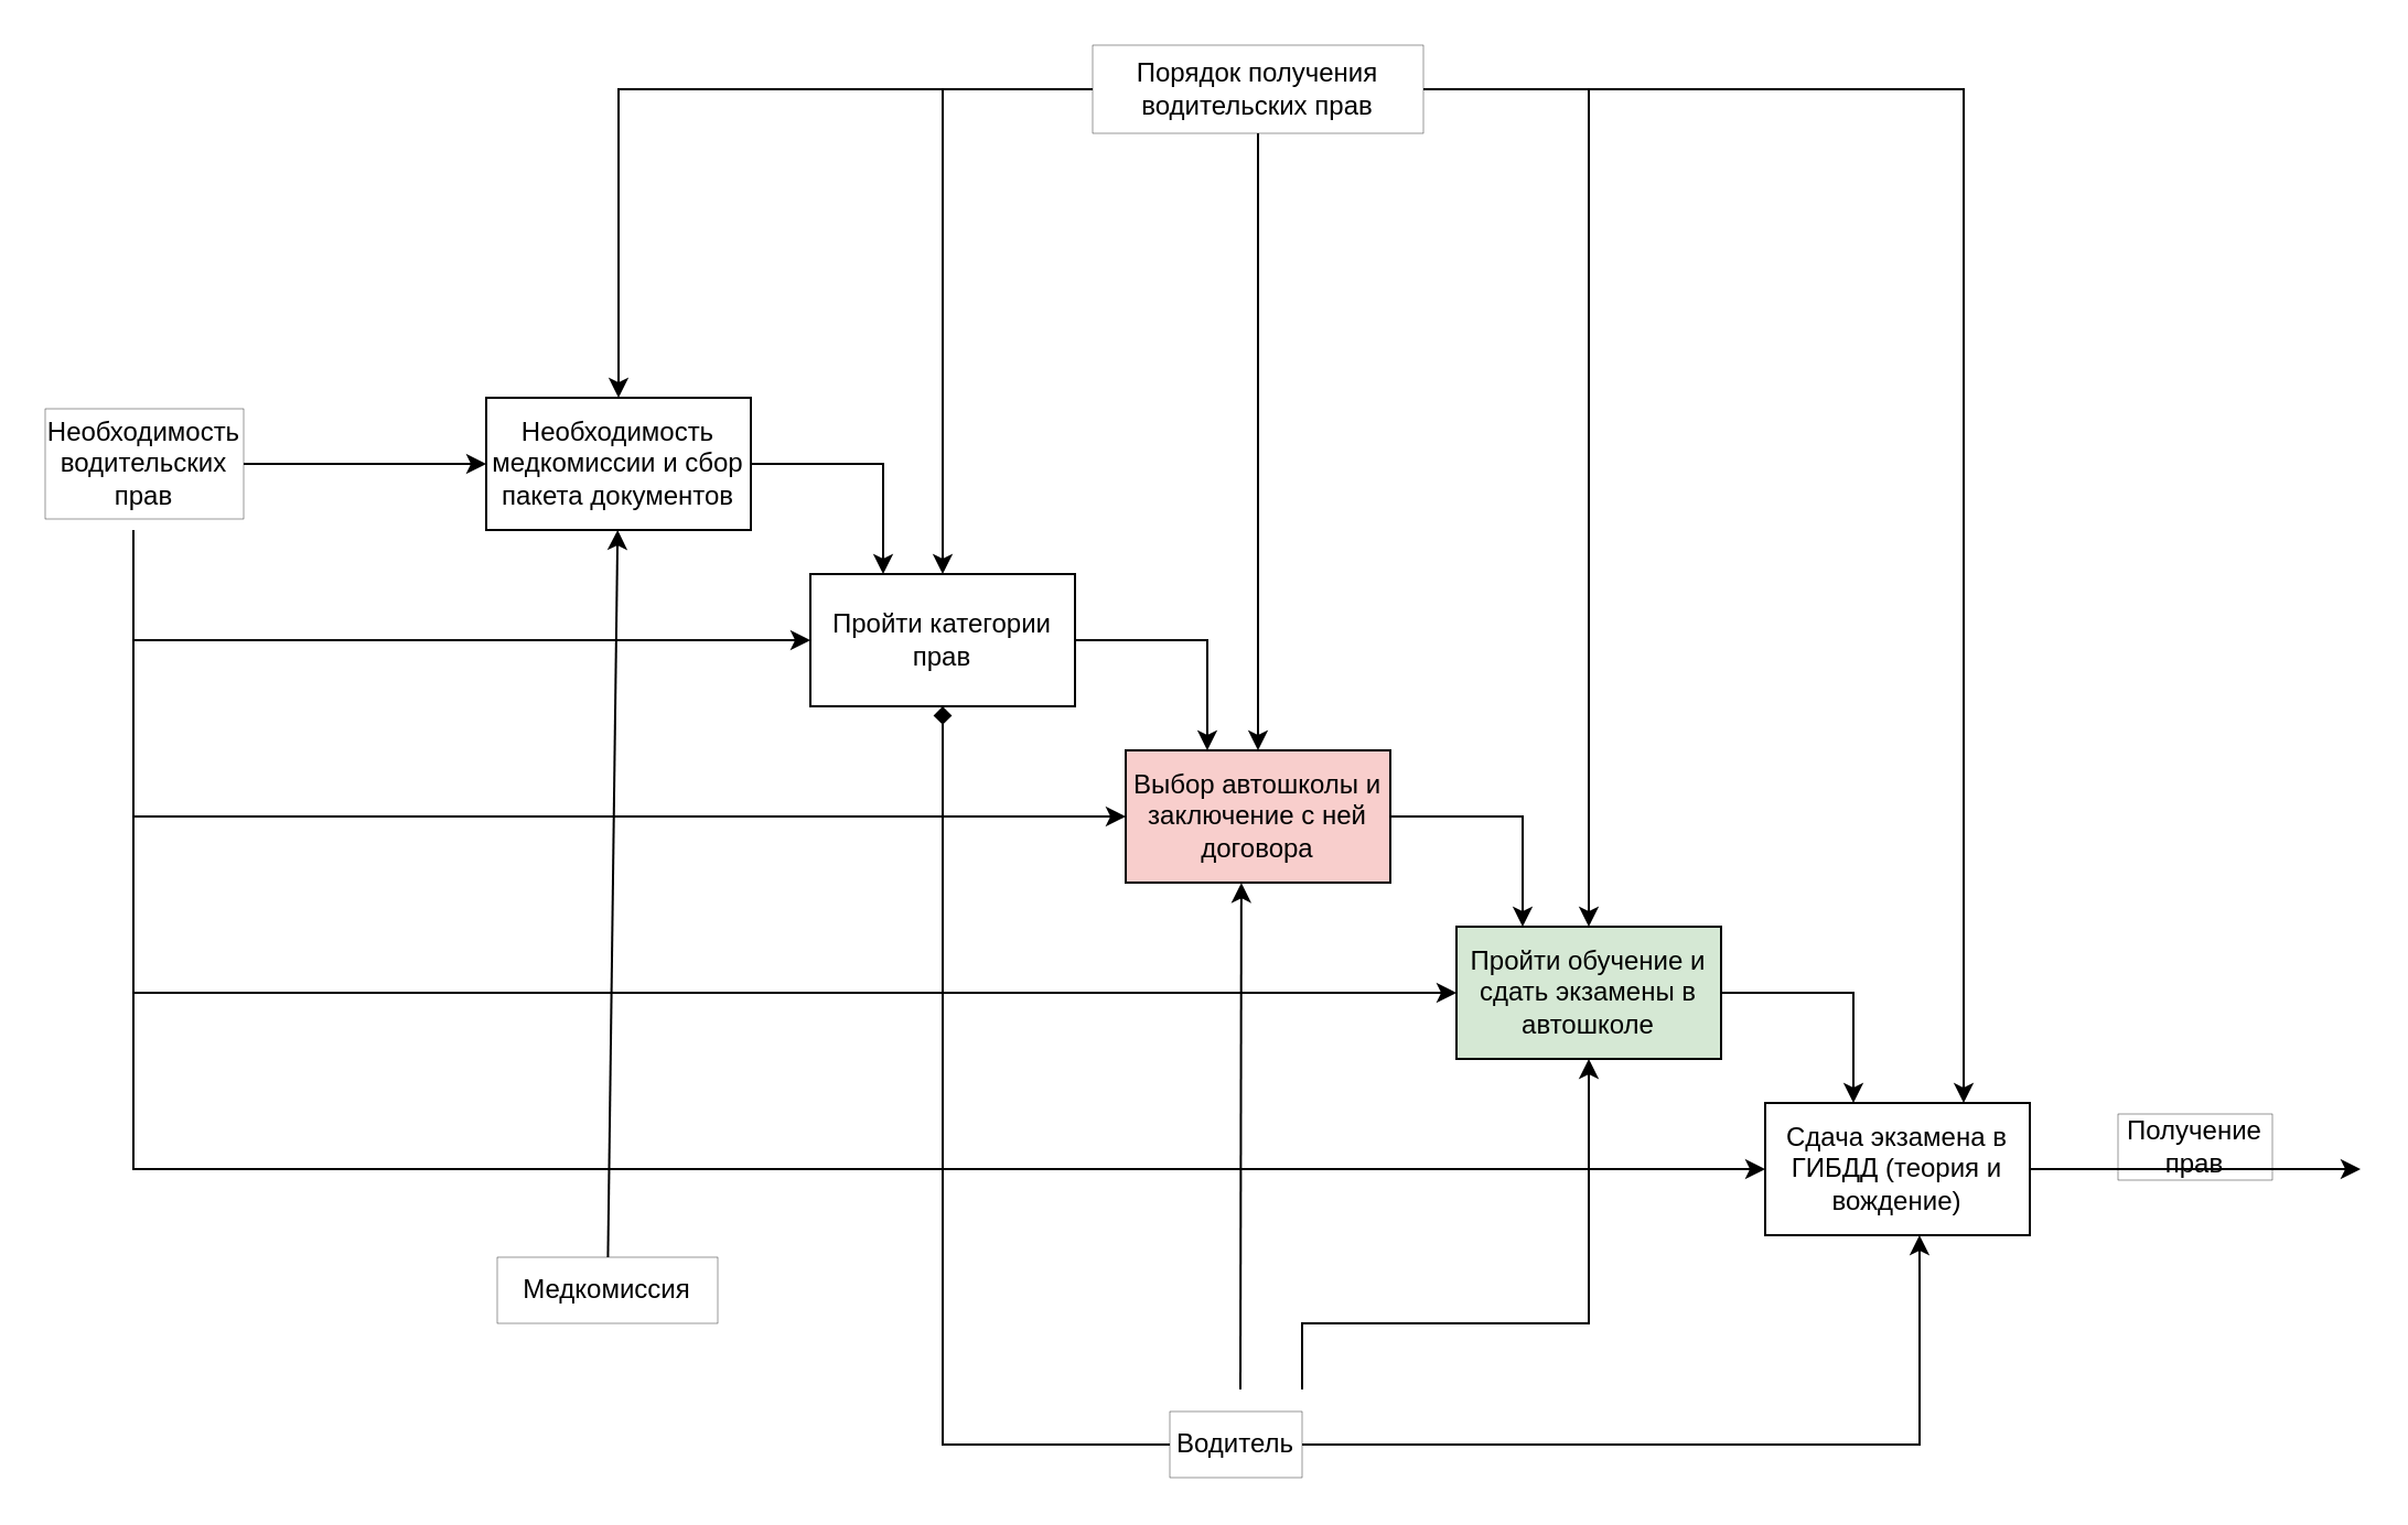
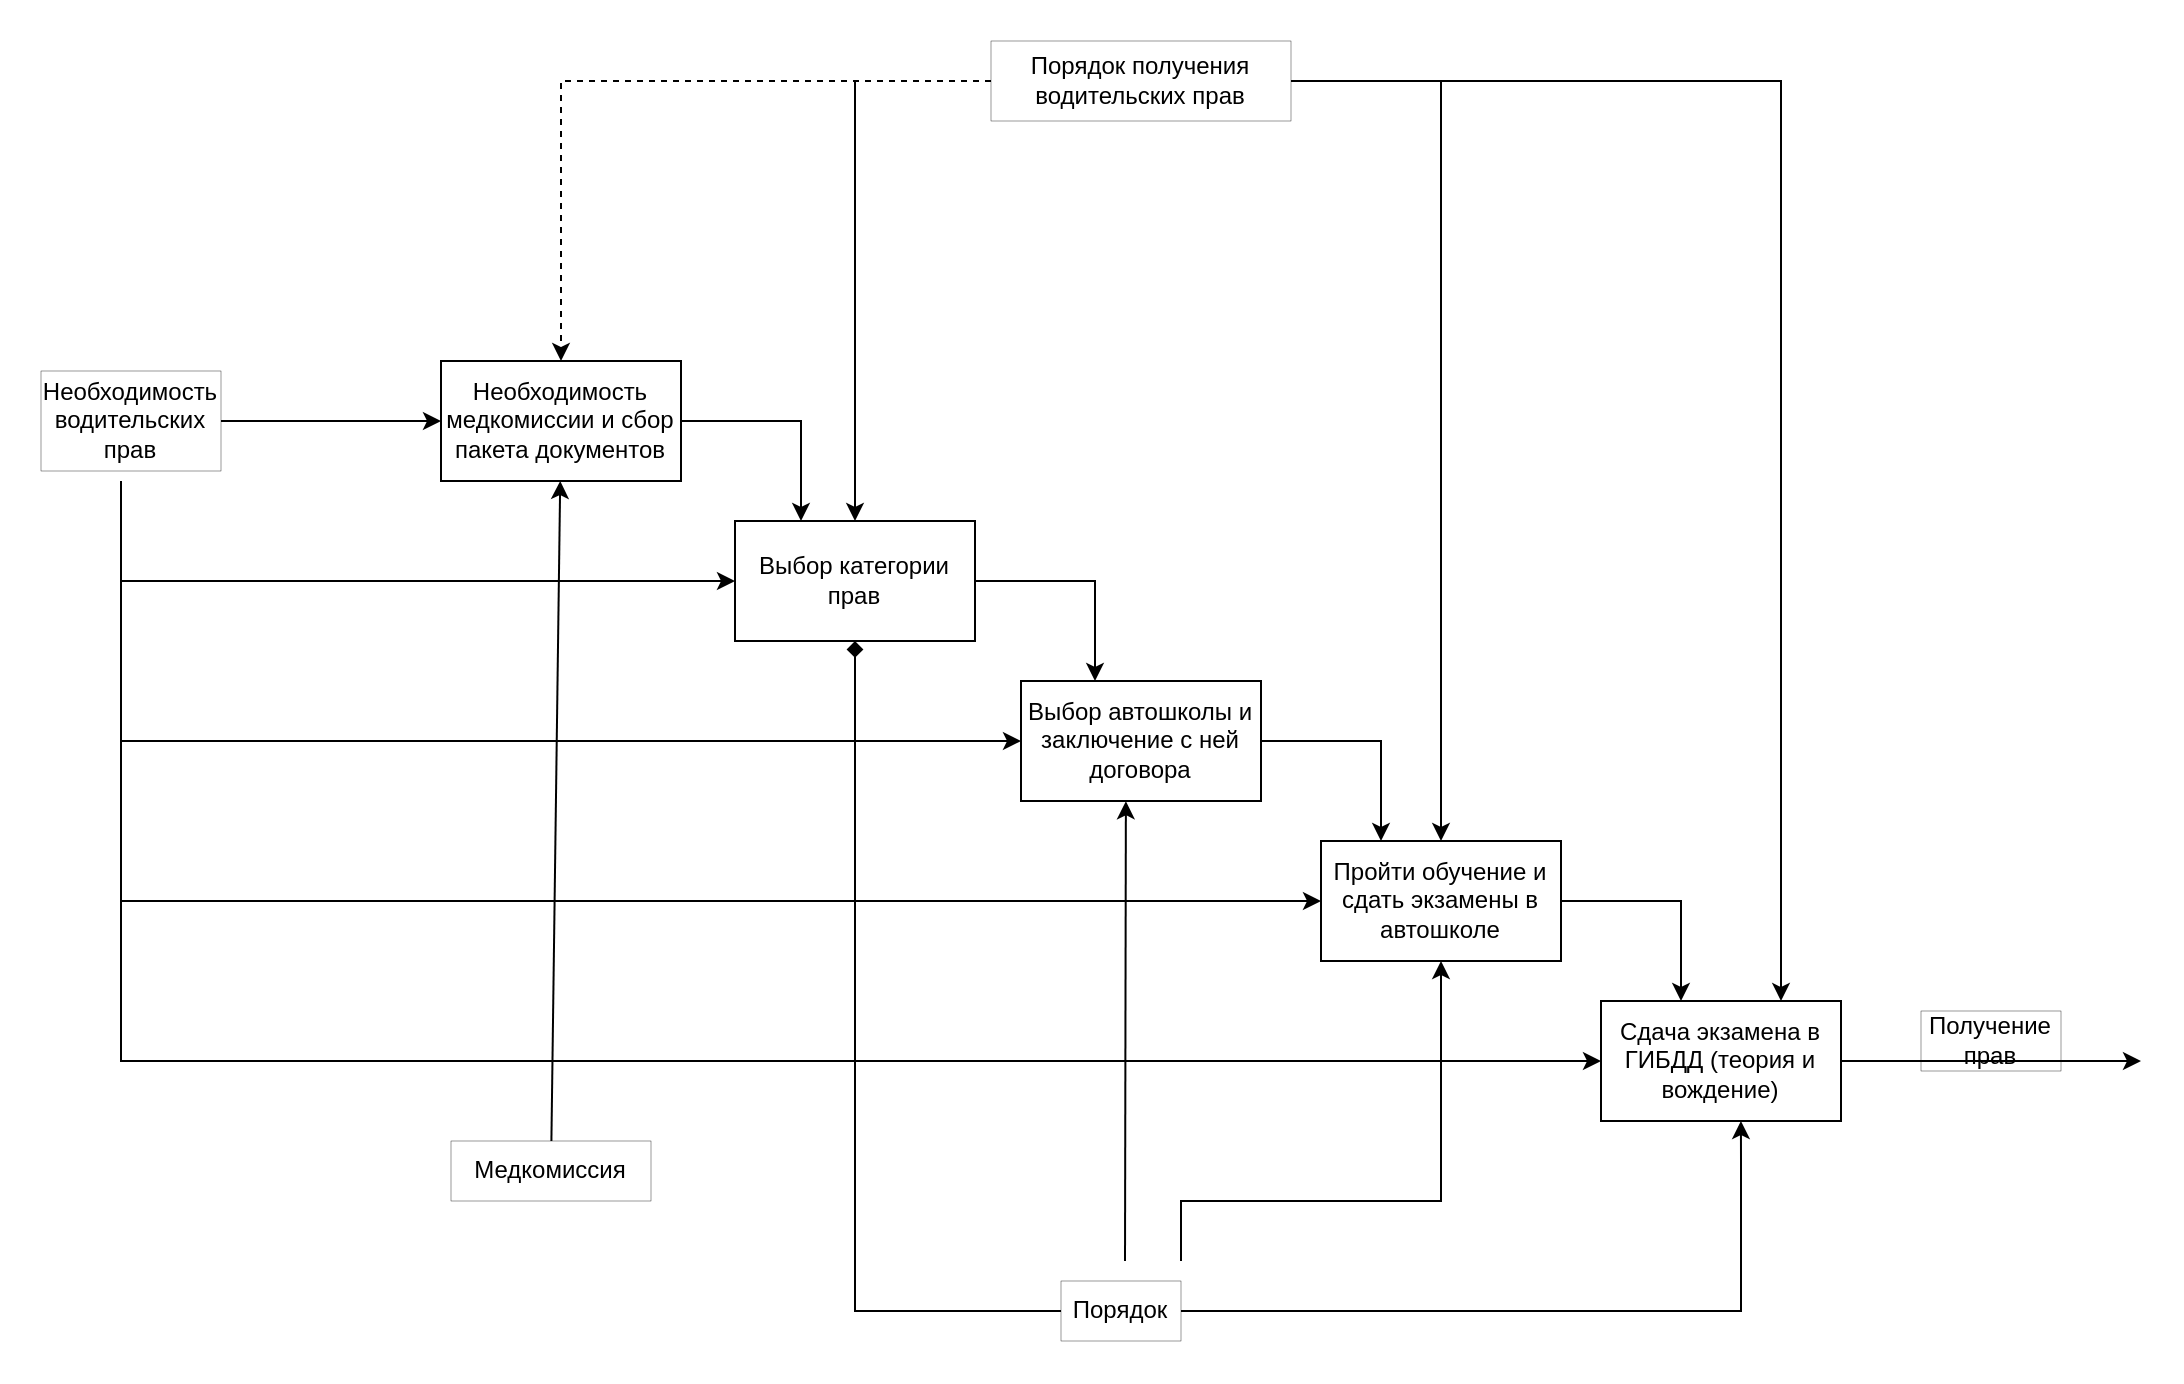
- <mxCell id="23" value="" style="endArrow=classic;html=1;rounded=0;" parent="1" source="22" target="6" edge="1"><mxGeometry width="50" height="50" relative="1" as="geometry"><mxPoint x="430" y="80" as="sourcePoint" /><mxPoint y="30" as="targetPoint" x="480" /><Array as="points"><mxPoint x="280" y="40" /></Array></mxGeometry></mxCell>
+ <mxCell id="23" value="" style="endArrow=classic;html=1;rounded=0;dashed=1;" parent="1" source="22" target="6" edge="1"><mxGeometry width="50" height="50" relative="1" as="geometry"><mxPoint x="430" y="80" as="sourcePoint" /><mxPoint y="30" as="targetPoint" x="480" /><Array as="points"><mxPoint x="280" y="40" /></Array></mxGeometry></mxCell>
- <mxCell id="25" value="" style="endArrow=classic;html=1;rounded=0;" parent="1" source="22" target="5" edge="1"><mxGeometry width="50" height="50" relative="1" as="geometry"><mxPoint x="460" y="220" as="sourcePoint" /><mxPoint x="510" y="170" as="targetPoint" /></mxGeometry></mxCell>
- <mxCell id="4" value="Пройти категории прав" style="rounded=0;whiteSpace=wrap;html=1;" parent="1" vertex="1"><mxGeometry x="367" y="260" width="120" height="60" as="geometry" /></mxCell>
+ <mxCell id="4" value="Выбор категории прав" style="rounded=0;whiteSpace=wrap;html=1;" parent="1" vertex="1"><mxGeometry x="367" y="260" width="120" height="60" as="geometry" /></mxCell>
- <mxCell id="5" value="Выбор автошколы и заключение с ней договора" style="rounded=0;whiteSpace=wrap;html=1;fillColor=#f8cecc;" parent="1" vertex="1"><mxGeometry x="510" y="340" width="120" height="60" as="geometry" /></mxCell>
+ <mxCell id="5" value="Выбор автошколы и заключение с ней договора" style="rounded=0;whiteSpace=wrap;html=1;" parent="1" vertex="1"><mxGeometry x="510" y="340" width="120" height="60" as="geometry" /></mxCell>
- <mxCell id="7" value="Пройти обучение и сдать экзамены в автошколе" style="rounded=0;whiteSpace=wrap;html=1;fillColor=#d5e8d4;" parent="1" vertex="1"><mxGeometry x="660" y="420" width="120" height="60" as="geometry" /></mxCell>
+ <mxCell id="7" value="Пройти обучение и сдать экзамены в автошколе" style="rounded=0;whiteSpace=wrap;html=1;" parent="1" vertex="1"><mxGeometry x="660" y="420" width="120" height="60" as="geometry" /></mxCell>
- <mxCell id="16" value="Водитель" style="text;html=1;strokeColor=default;fillColor=none;align=center;verticalAlign=middle;whiteSpace=wrap;rounded=0;strokeWidth=0.2;" parent="1" vertex="1"><mxGeometry x="530" y="640" width="60" height="30" as="geometry" /></mxCell>
+ <mxCell id="16" value="Порядок" style="text;html=1;strokeColor=default;fillColor=none;align=center;verticalAlign=middle;whiteSpace=wrap;rounded=0;strokeWidth=0.2;" parent="1" vertex="1"><mxGeometry x="530" y="640" width="60" height="30" as="geometry" /></mxCell>
